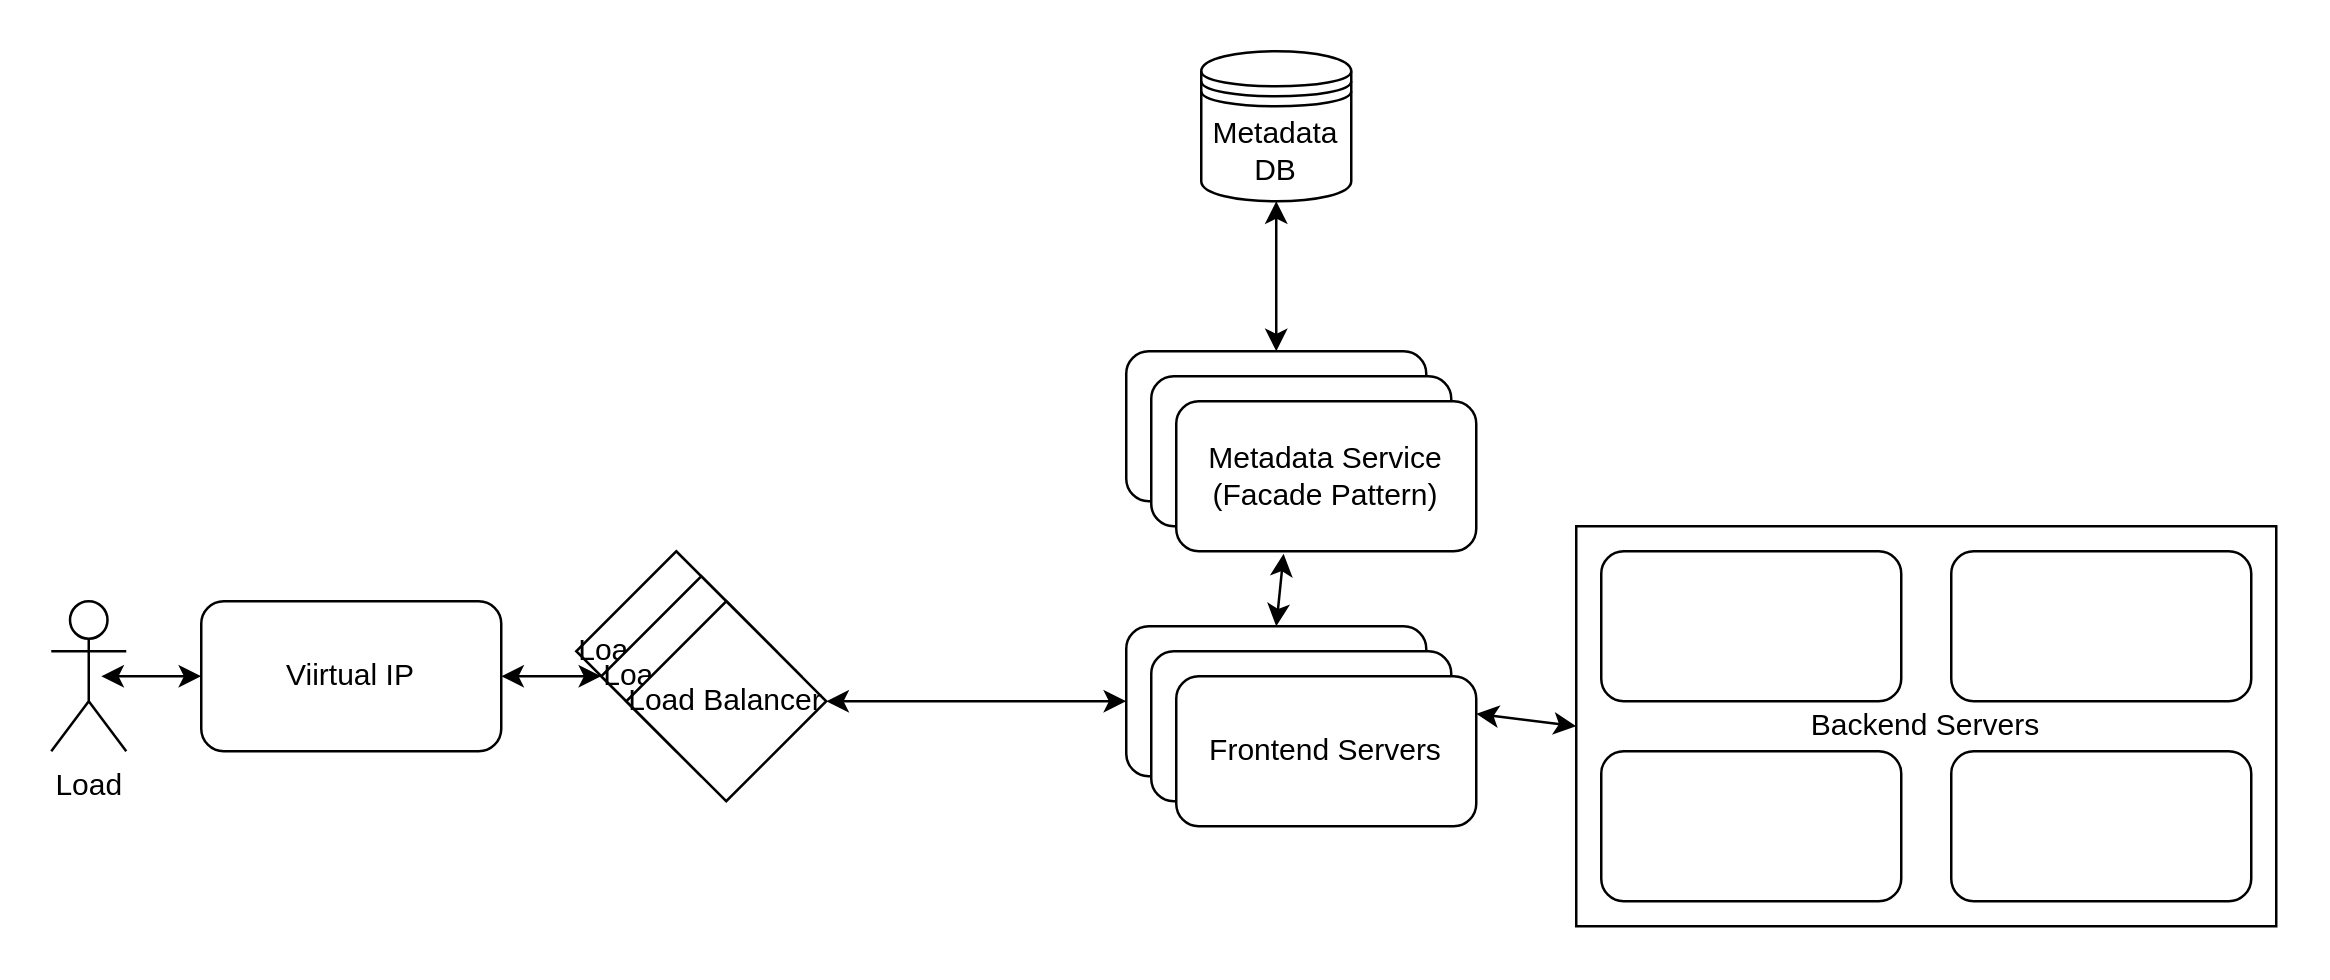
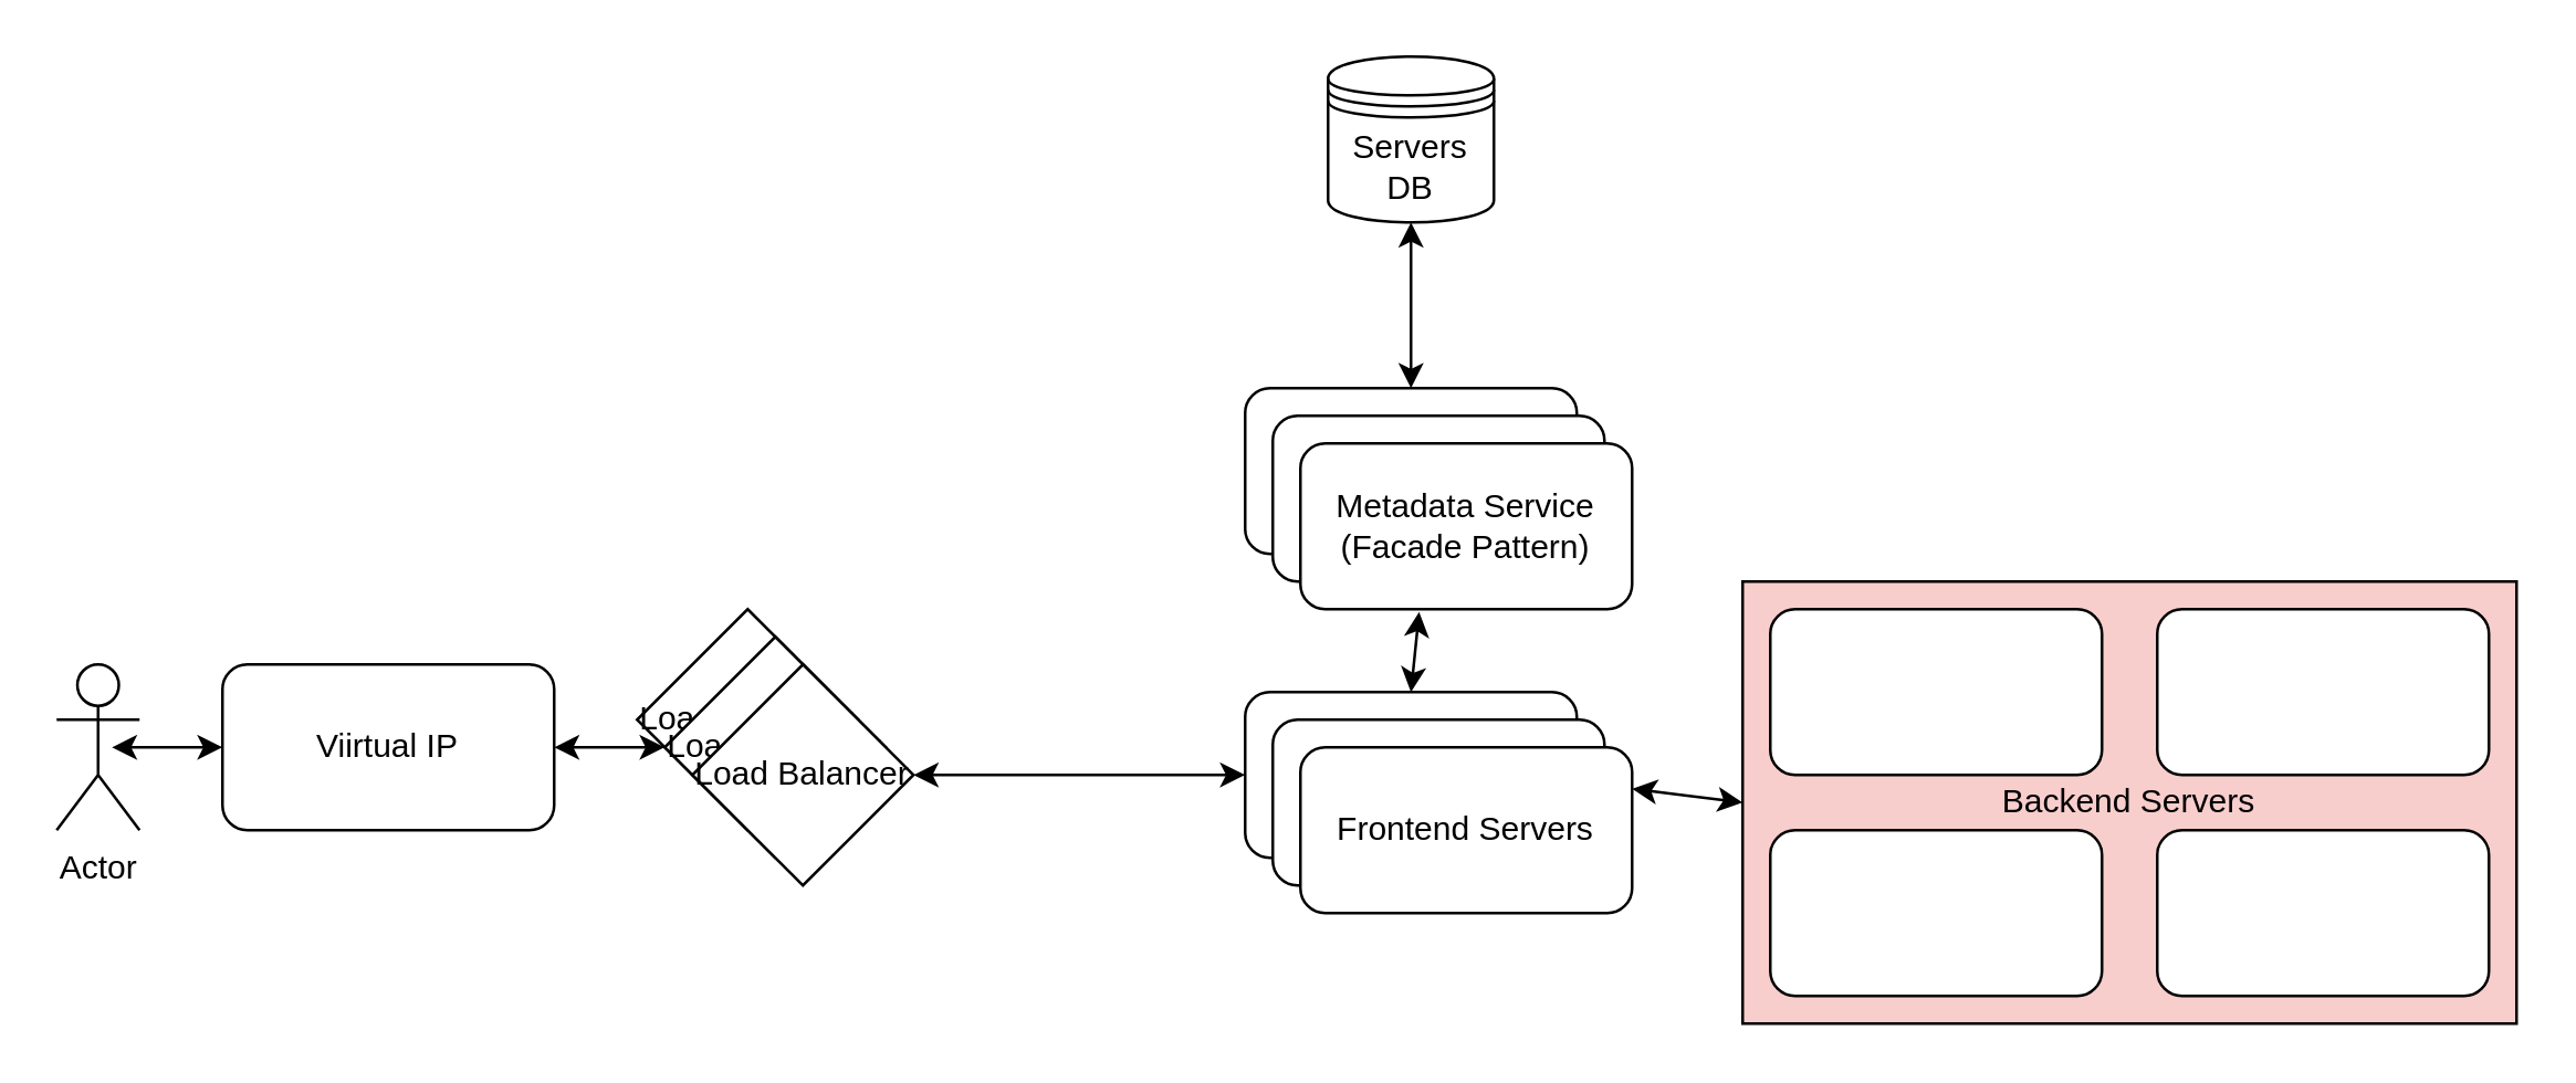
- <mxCell id="22" value="Metadata DB" style="shape=datastore;whiteSpace=wrap;html=1;" vertex="1" parent="1"><mxGeometry x="480" y="20" width="60" height="60" as="geometry" /></mxCell>
+ <mxCell id="22" value="Servers DB" style="shape=datastore;whiteSpace=wrap;html=1;" vertex="1" parent="1"><mxGeometry x="480" y="20" width="60" height="60" as="geometry" /></mxCell>
- <mxCell id="10" value="Backend Servers" style="rounded=0;whiteSpace=wrap;html=1;" vertex="1" parent="1"><mxGeometry x="630" y="210" width="280" height="160" as="geometry" /></mxCell>
+ <mxCell id="10" value="Backend Servers" style="rounded=0;whiteSpace=wrap;html=1;fillColor=#f8cecc;" vertex="1" parent="1"><mxGeometry x="630" y="210" width="280" height="160" as="geometry" /></mxCell>
- <mxCell id="8" value="Load" style="shape=umlActor;verticalLabelPosition=bottom;verticalAlign=top;html=1;outlineConnect=0;" vertex="1" parent="1"><mxGeometry x="20" y="240" width="30" height="60" as="geometry" /></mxCell>
+ <mxCell id="8" value="Actor" style="shape=umlActor;verticalLabelPosition=bottom;verticalAlign=top;html=1;outlineConnect=0;" vertex="1" parent="1"><mxGeometry x="20" y="240" width="30" height="60" as="geometry" /></mxCell>
